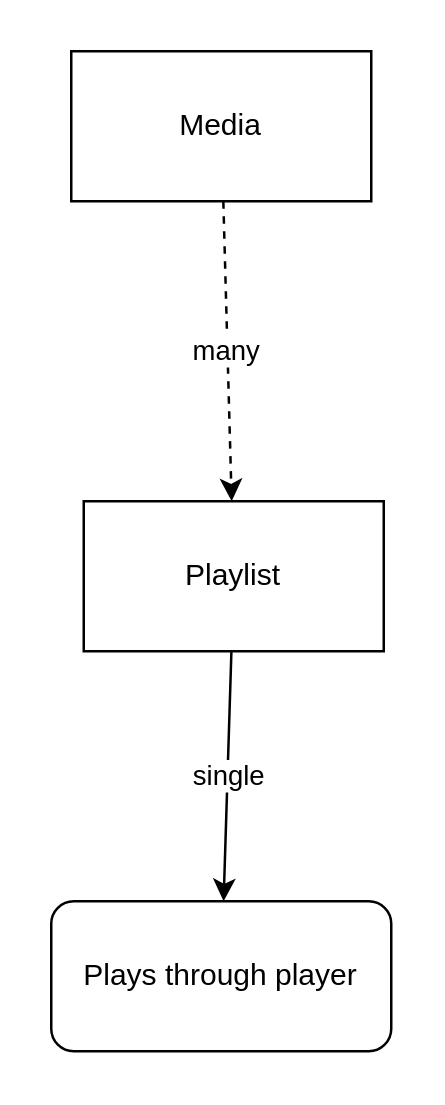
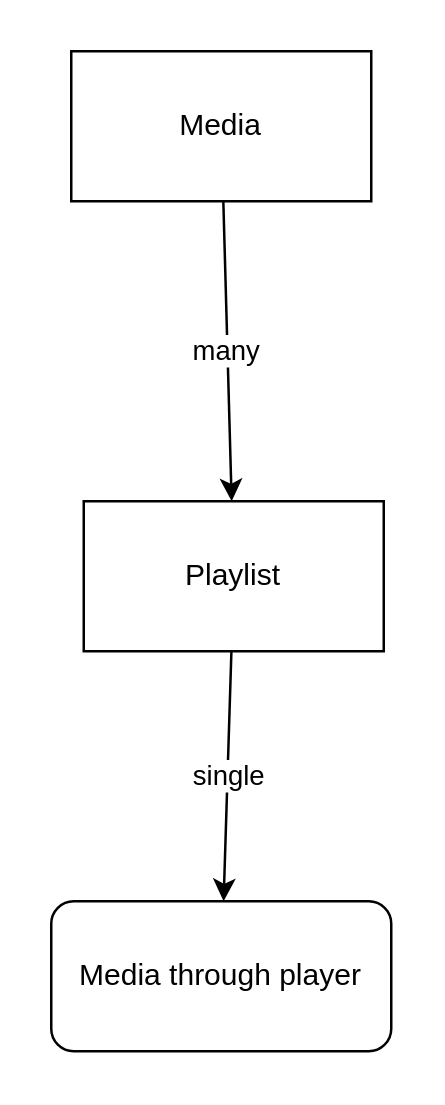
- <mxCell id="2" value="many" style="edgeStyle=none;html=1;dashed=1;" edge="1" parent="1" source="3" target="6"><mxGeometry relative="1" as="geometry" /></mxCell>
+ <mxCell id="2" value="many" style="edgeStyle=none;html=1;" edge="1" parent="1" source="3" target="6"><mxGeometry relative="1" as="geometry" /></mxCell>
- <mxCell id="4" value="Plays through player" style="rounded=1;whiteSpace=wrap;html=1;" vertex="1" parent="1"><mxGeometry x="20" y="360" width="136" height="60" as="geometry" /></mxCell>
+ <mxCell id="4" value="Media through player" style="rounded=1;whiteSpace=wrap;html=1;" vertex="1" parent="1"><mxGeometry x="20" y="360" width="136" height="60" as="geometry" /></mxCell>
